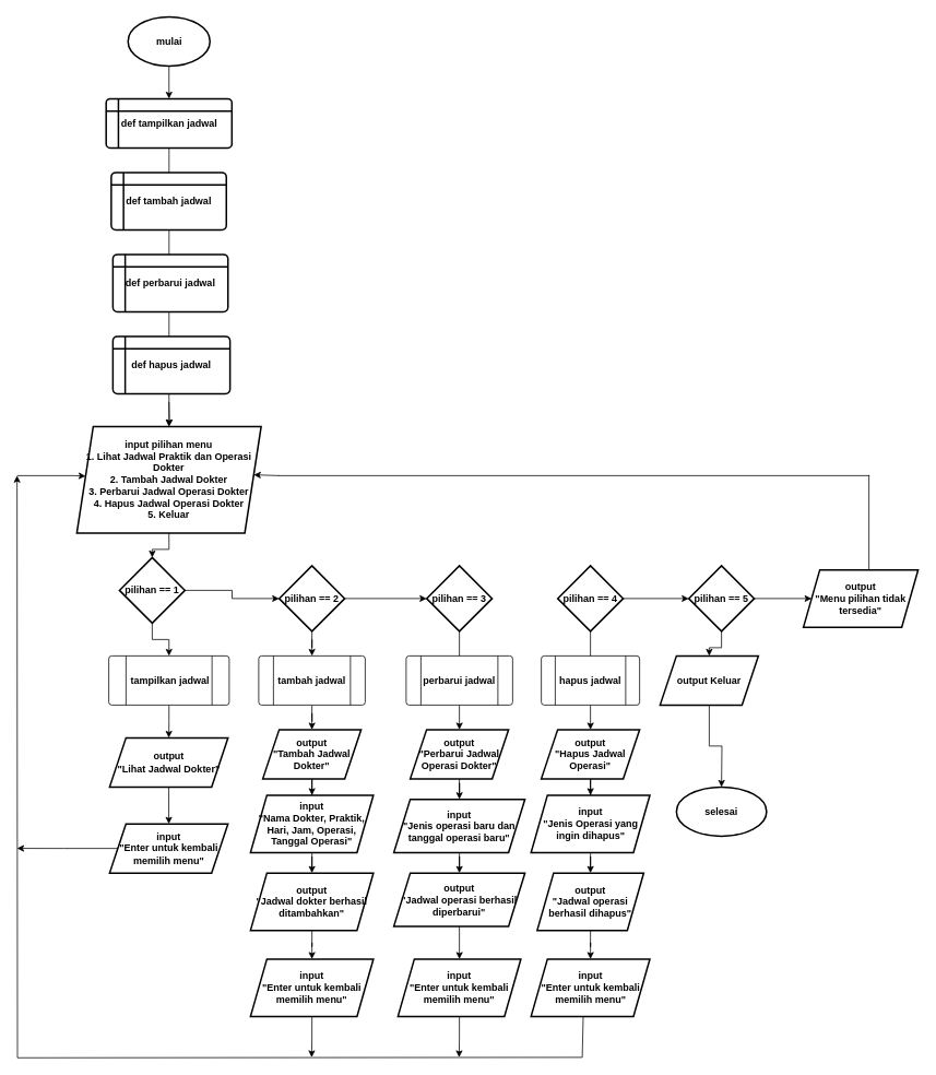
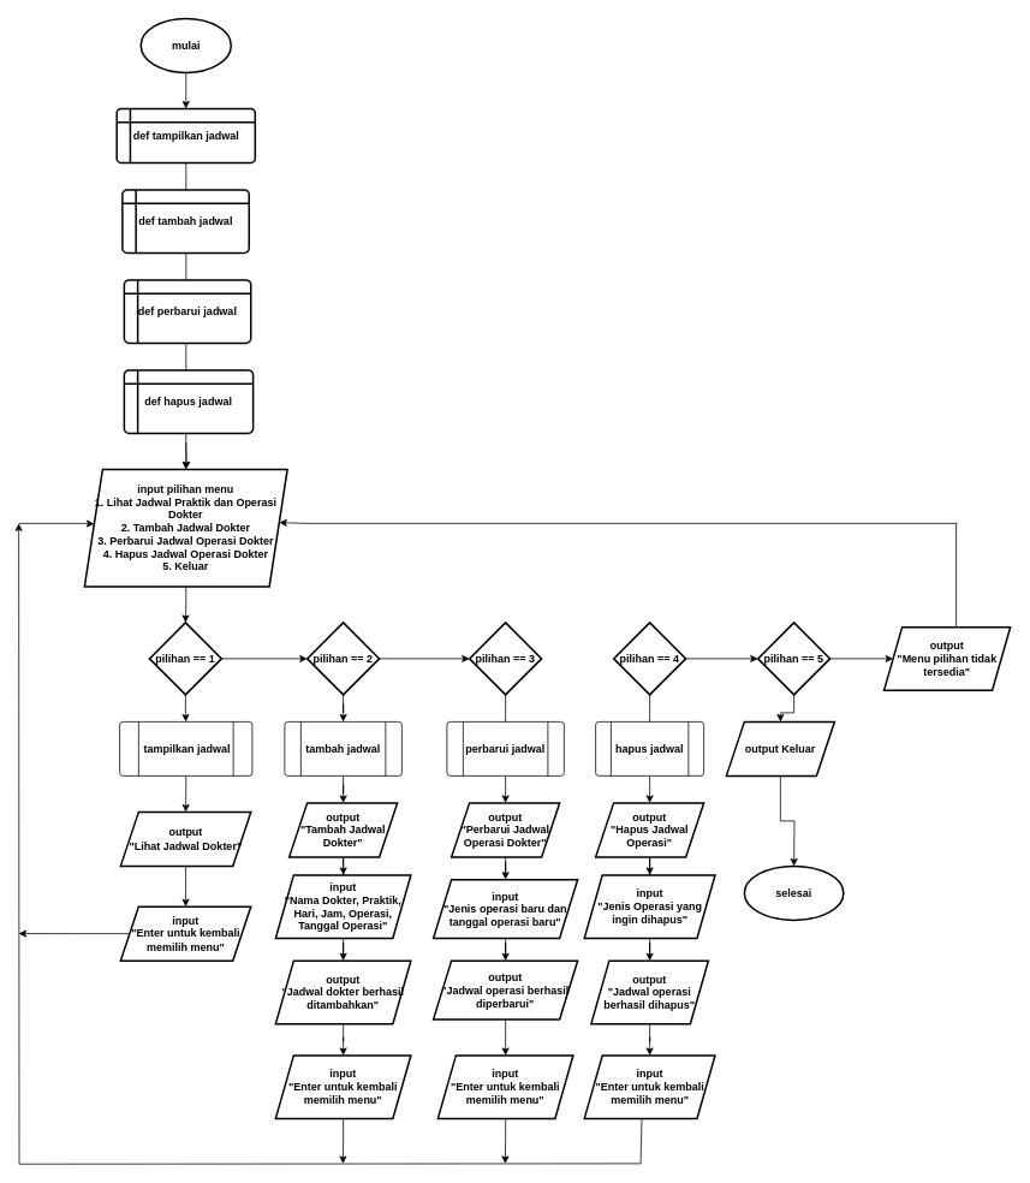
- <mxCell id="9" value="&lt;b&gt;pilihan == 1&lt;/b&gt;" style="rhombus;whiteSpace=wrap;html=1;strokeWidth=2;" parent="1" vertex="1"><mxGeometry x="145" y="680" width="80" height="80" as="geometry" /></mxCell>
+ <mxCell id="9" value="&lt;b&gt;pilihan == 1&lt;/b&gt;" style="rhombus;whiteSpace=wrap;html=1;strokeWidth=2;" parent="1" vertex="1"><mxGeometry x="165" y="690" width="80" height="80" as="geometry" /></mxCell>
